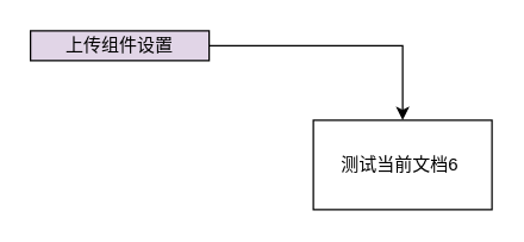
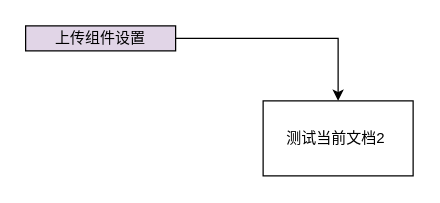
- <mxCell id="4" value="测试当前文档6&amp;nbsp;" style="rounded=0;whiteSpace=wrap;html=1;" vertex="1" parent="1"><mxGeometry x="210" y="80" width="120" height="60" as="geometry" /></mxCell>
+ <mxCell id="4" value="测试当前文档2&amp;nbsp;" style="rounded=0;whiteSpace=wrap;html=1;" vertex="1" parent="1"><mxGeometry x="210" y="80" width="120" height="60" as="geometry" /></mxCell>
